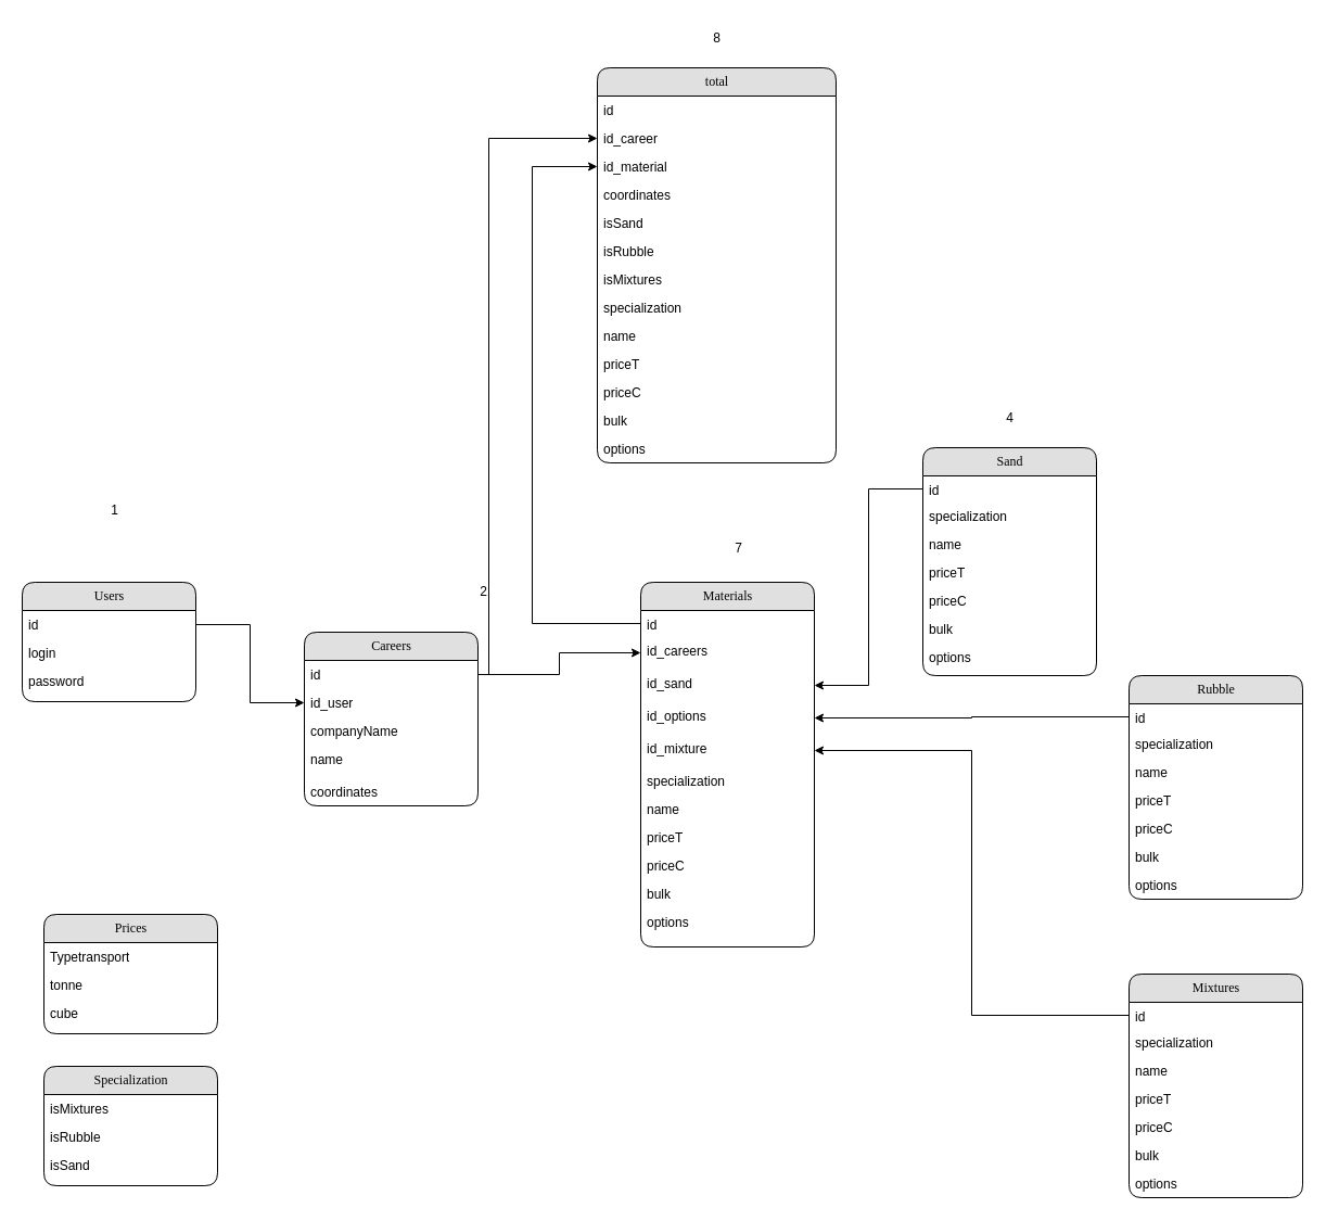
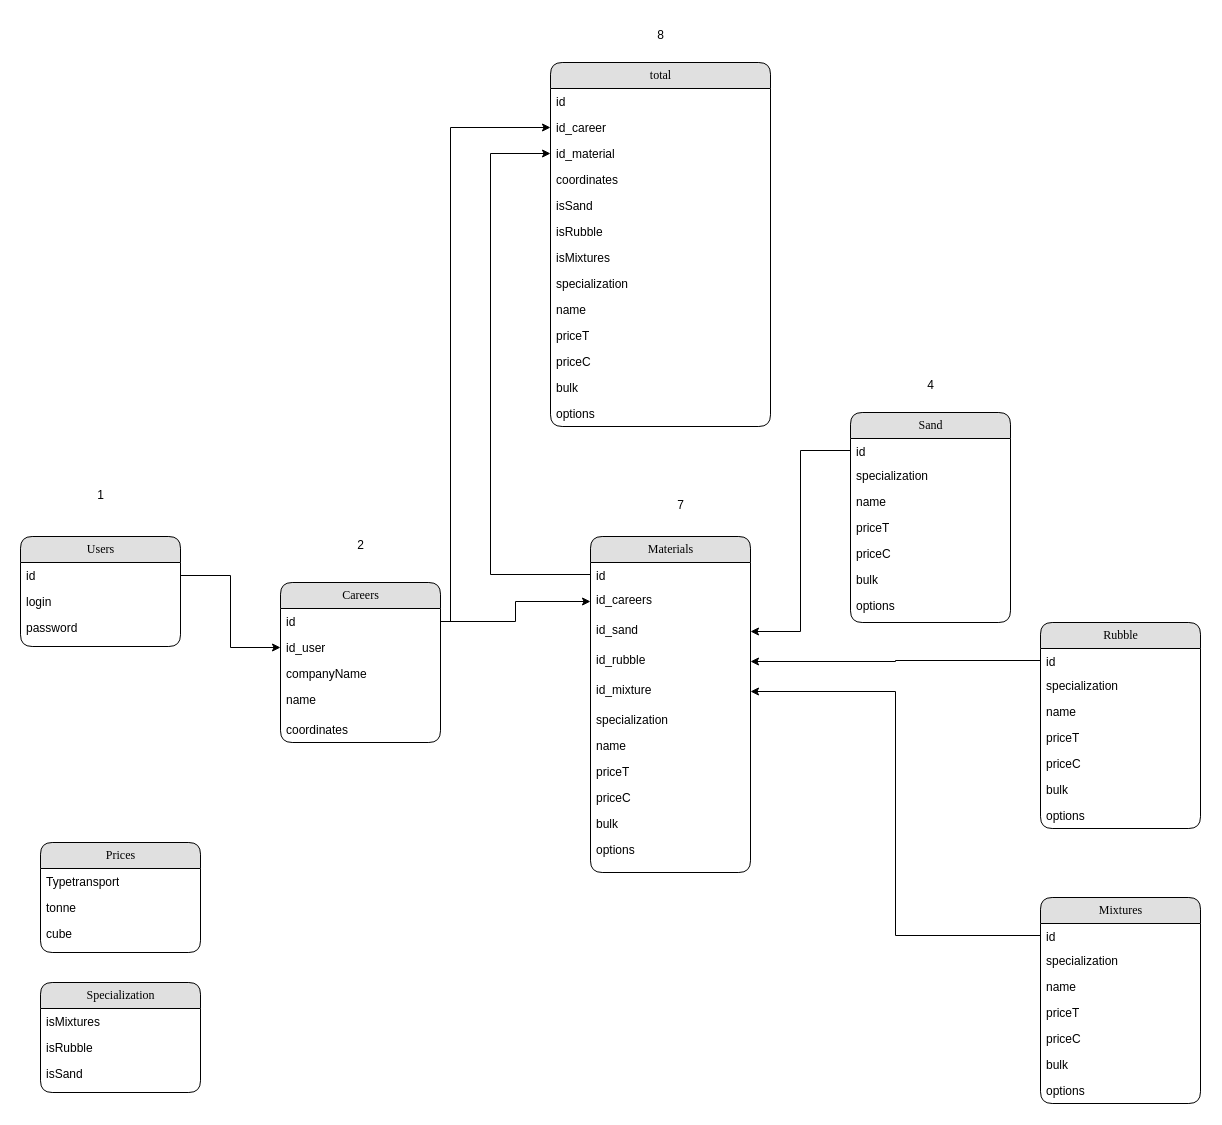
- <mxCell id="77" value="1" style="text;html=1;align=center;verticalAlign=middle;resizable=0;points=[];autosize=1;strokeColor=none;fillColor=none;" parent="1" vertex="1"><mxGeometry x="90" y="455" width="30" height="30" as="geometry" /></mxCell>
+ <mxCell id="77" value="1" style="text;html=1;align=center;verticalAlign=middle;resizable=0;points=[];autosize=1;strokeColor=none;fillColor=none;" parent="1" vertex="1"><mxGeometry x="85" y="480" width="30" height="30" as="geometry" /></mxCell>
- <mxCell id="78" value="2" style="text;html=1;align=center;verticalAlign=middle;resizable=0;points=[];autosize=1;strokeColor=none;fillColor=none;" parent="1" vertex="1"><mxGeometry x="430" y="530" width="30" height="30" as="geometry" /></mxCell>
+ <mxCell id="78" value="2" style="text;html=1;align=center;verticalAlign=middle;resizable=0;points=[];autosize=1;strokeColor=none;fillColor=none;" parent="1" vertex="1"><mxGeometry x="345" y="530" width="30" height="30" as="geometry" /></mxCell>
- <mxCell id="63" value="id_options" style="text;html=1;strokeColor=none;fillColor=none;spacingLeft=4;spacingRight=4;whiteSpace=wrap;overflow=hidden;rotatable=0;points=[[0,0.5],[1,0.5]];portConstraint=eastwest;" parent="59" vertex="1"><mxGeometry y="110" width="160" height="30" as="geometry" /></mxCell>
+ <mxCell id="63" value="id_rubble" style="text;html=1;strokeColor=none;fillColor=none;spacingLeft=4;spacingRight=4;whiteSpace=wrap;overflow=hidden;rotatable=0;points=[[0,0.5],[1,0.5]];portConstraint=eastwest;" parent="59" vertex="1"><mxGeometry y="110" width="160" height="30" as="geometry" /></mxCell>
